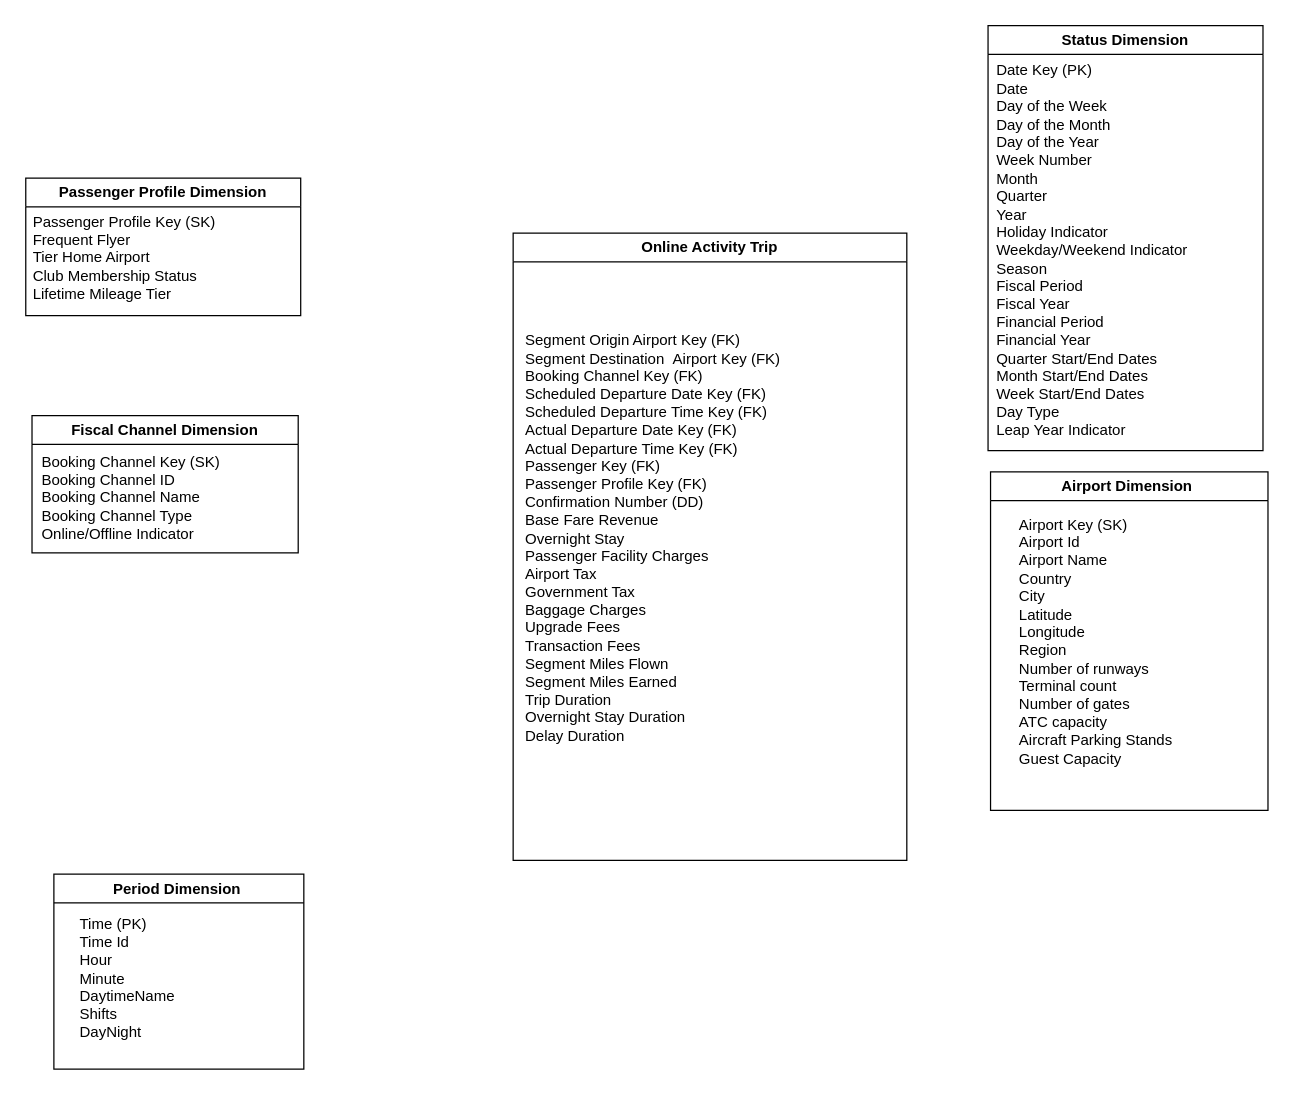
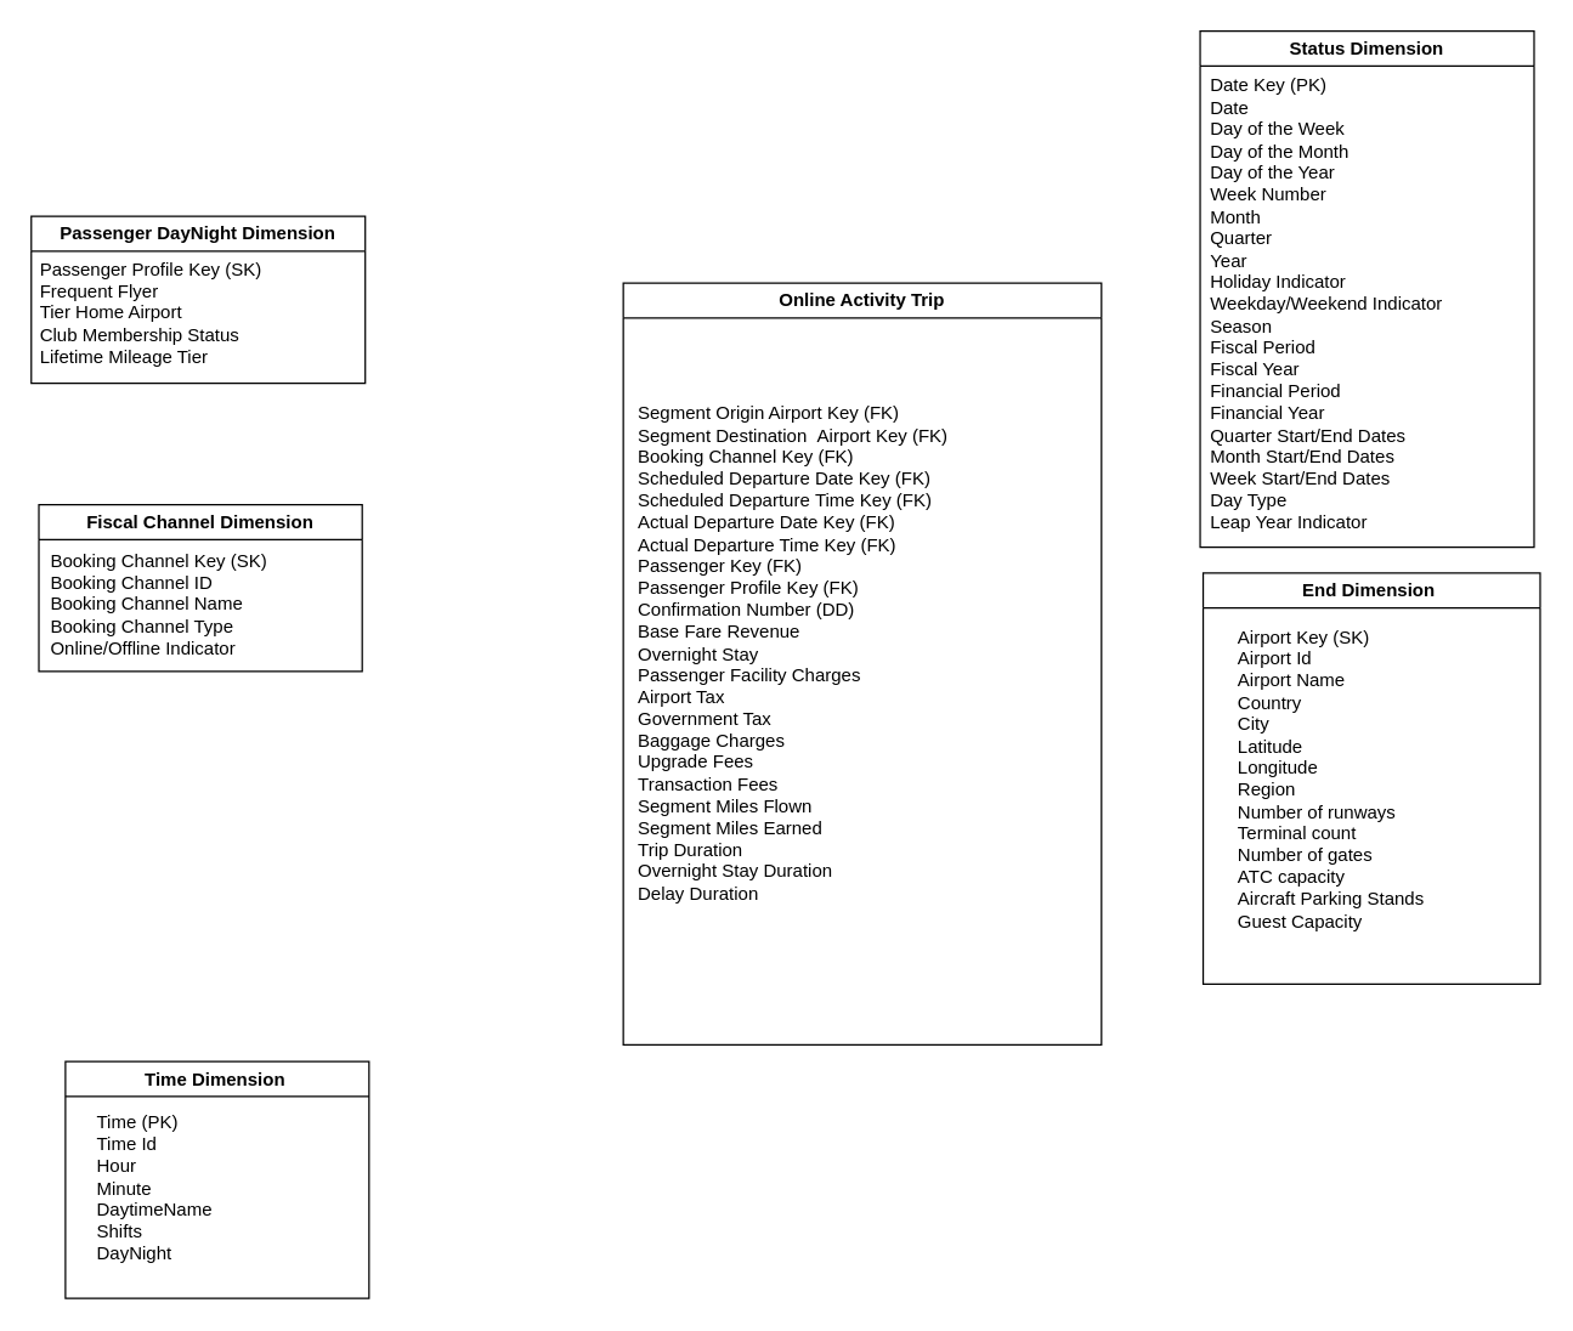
- <mxCell id="4" value="Passenger Profile Dimension" style="swimlane;whiteSpace=wrap;html=1;" parent="1" vertex="1"><mxGeometry x="20" y="142" width="220" height="110" as="geometry" /></mxCell>
+ <mxCell id="4" value="Passenger DayNight Dimension" style="swimlane;whiteSpace=wrap;html=1;" parent="1" vertex="1"><mxGeometry x="20" y="142" width="220" height="110" as="geometry" /></mxCell>
- <mxCell id="12" value="&lt;font style=&quot;font-size: 12px;&quot;&gt;&lt;font style=&quot;font-size: 12px;&quot;&gt;Airport&amp;nbsp;&lt;/font&gt;Dimension&amp;nbsp;&lt;/font&gt;" style="swimlane;whiteSpace=wrap;html=1;" parent="1" vertex="1"><mxGeometry x="792" y="377" width="222" height="271" as="geometry" /></mxCell>
+ <mxCell id="12" value="&lt;font style=&quot;font-size: 12px;&quot;&gt;&lt;font style=&quot;font-size: 12px;&quot;&gt;End&amp;nbsp;&lt;/font&gt;Dimension&amp;nbsp;&lt;/font&gt;" style="swimlane;whiteSpace=wrap;html=1;" parent="1" vertex="1"><mxGeometry x="792" y="377" width="222" height="271" as="geometry" /></mxCell>
- <mxCell id="10" value="&lt;font style=&quot;font-size: 12px;&quot;&gt;&lt;font style=&quot;font-size: 12px;&quot;&gt;Period&amp;nbsp;&lt;/font&gt;&lt;font style=&quot;font-size: 12px;&quot;&gt;Dimension&amp;nbsp;&lt;/font&gt;&lt;/font&gt;" style="swimlane;whiteSpace=wrap;html=1;" parent="1" vertex="1"><mxGeometry x="42.5" y="699" width="200" height="156" as="geometry" /></mxCell>
+ <mxCell id="10" value="&lt;font style=&quot;font-size: 12px;&quot;&gt;&lt;font style=&quot;font-size: 12px;&quot;&gt;Time&amp;nbsp;&lt;/font&gt;&lt;font style=&quot;font-size: 12px;&quot;&gt;Dimension&amp;nbsp;&lt;/font&gt;&lt;/font&gt;" style="swimlane;whiteSpace=wrap;html=1;" parent="1" vertex="1"><mxGeometry x="42.5" y="699" width="200" height="156" as="geometry" /></mxCell>
